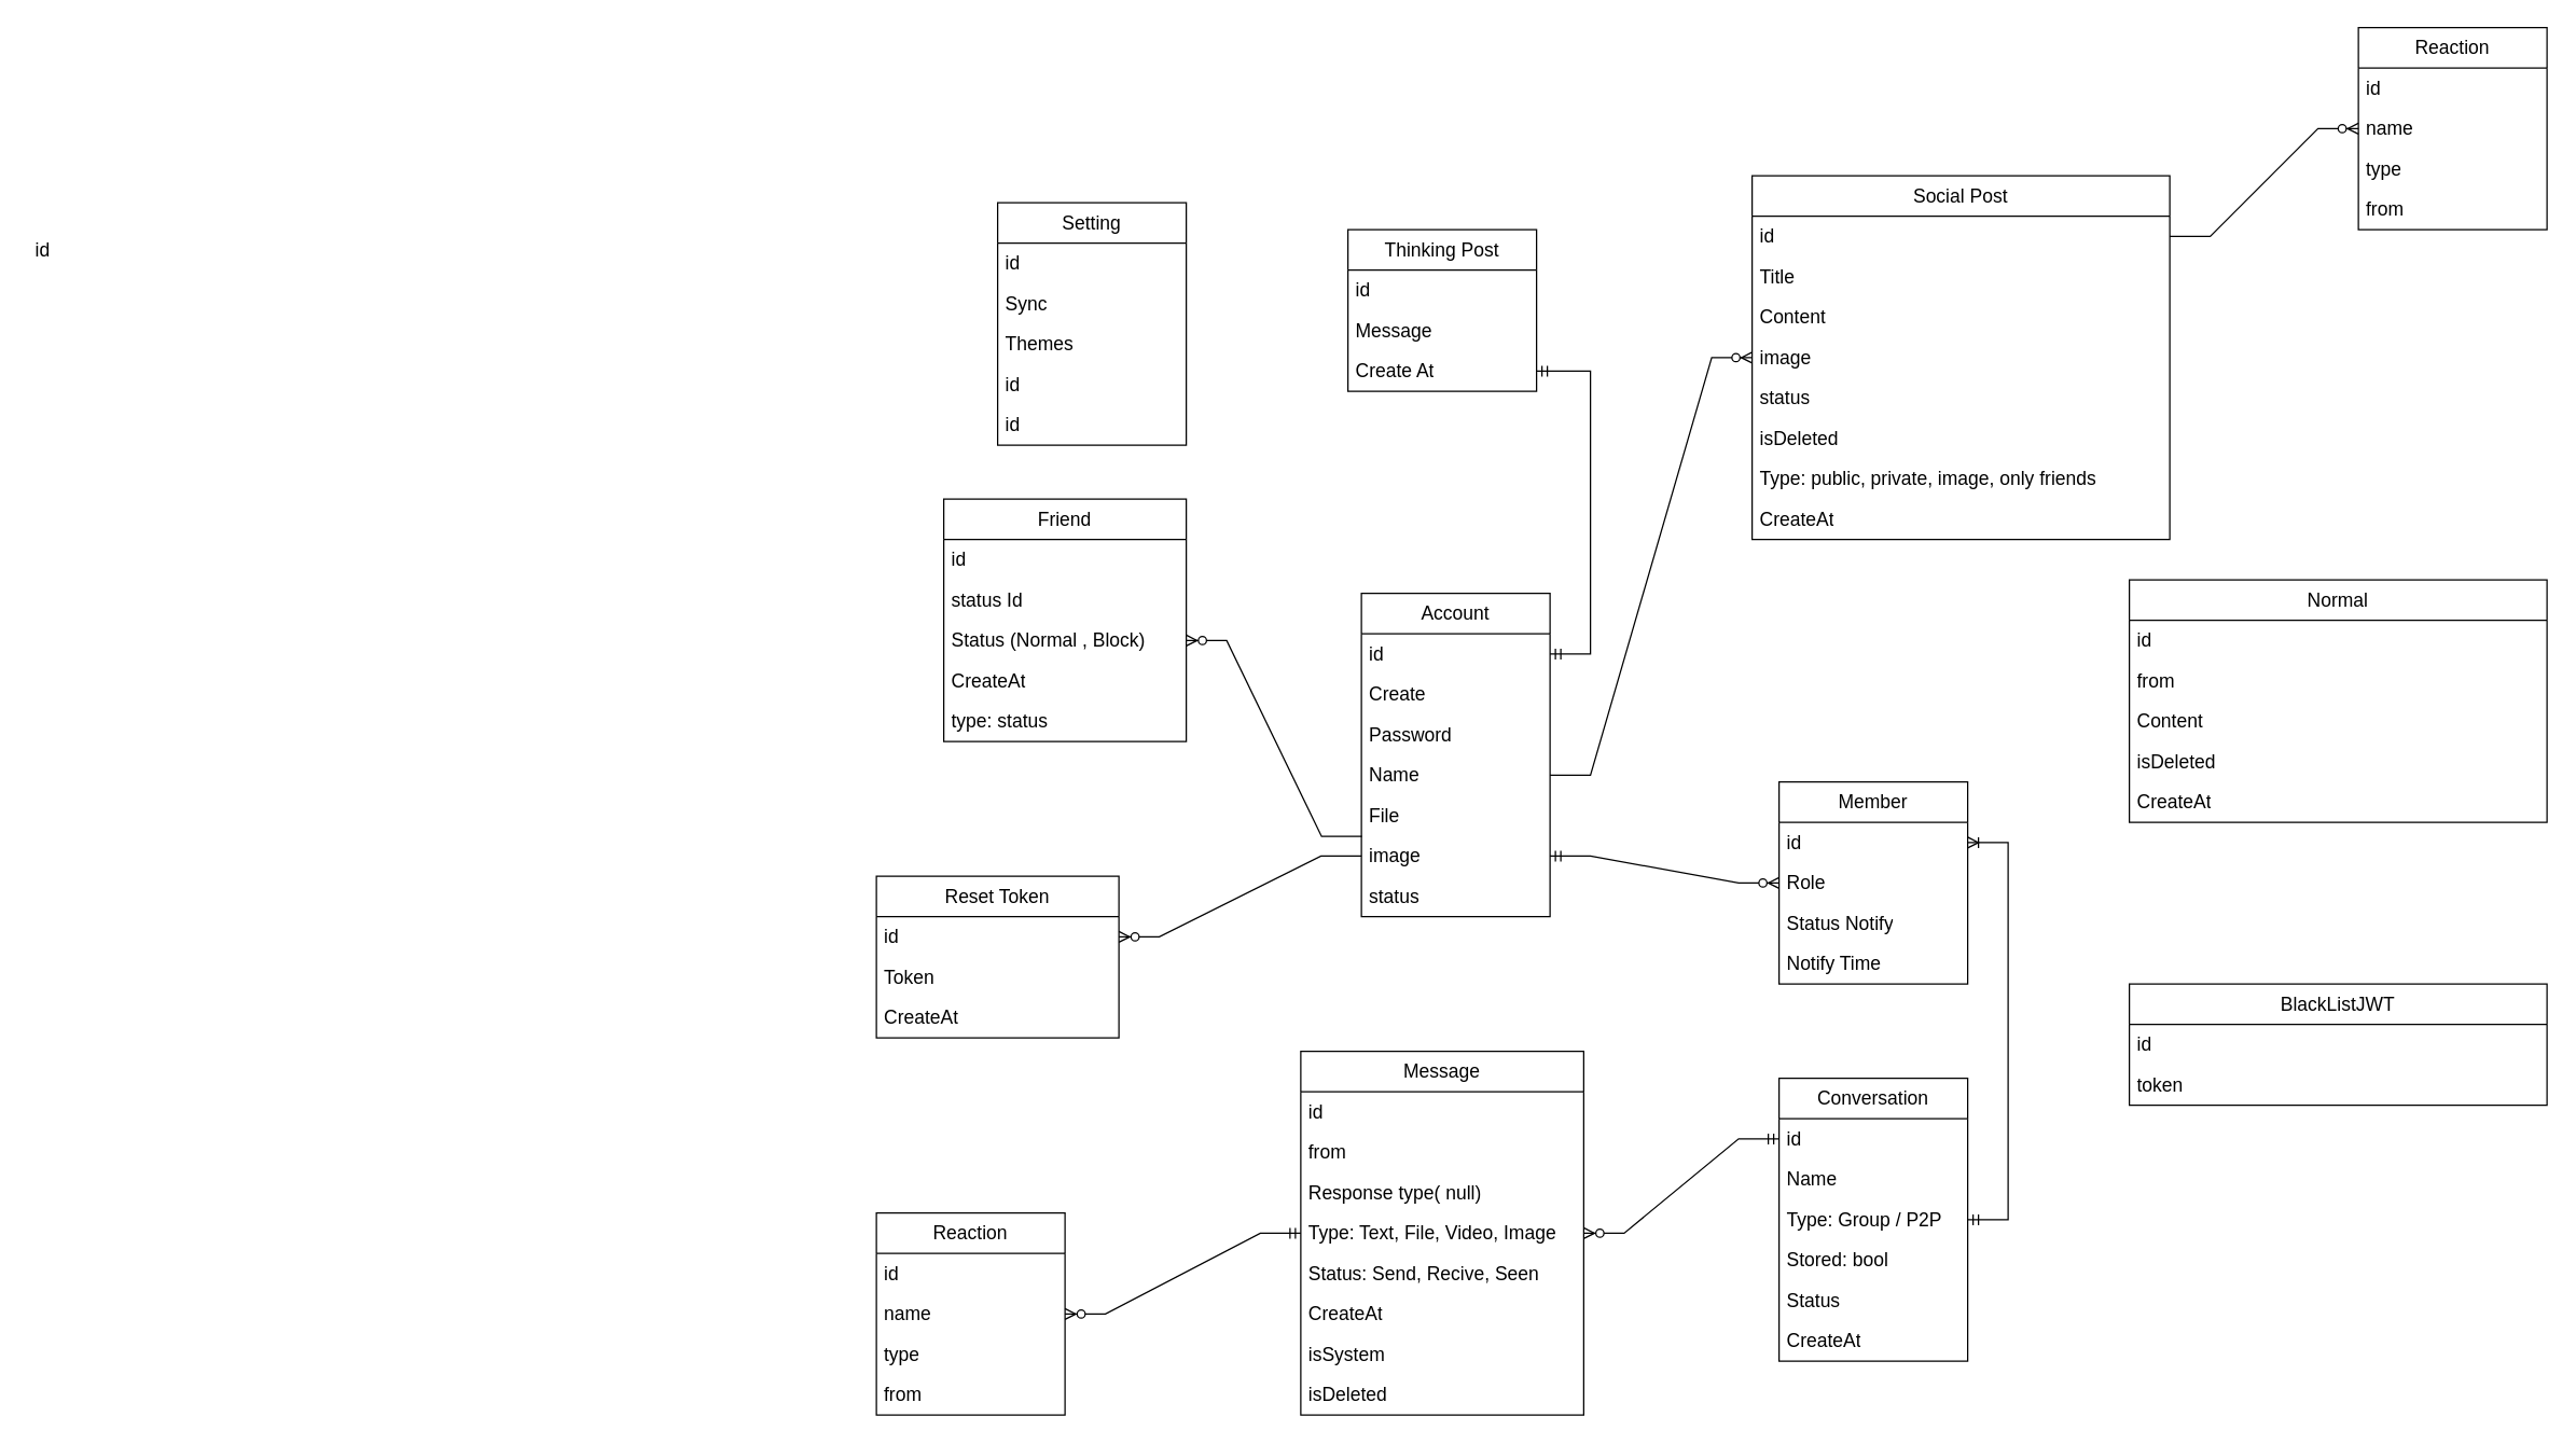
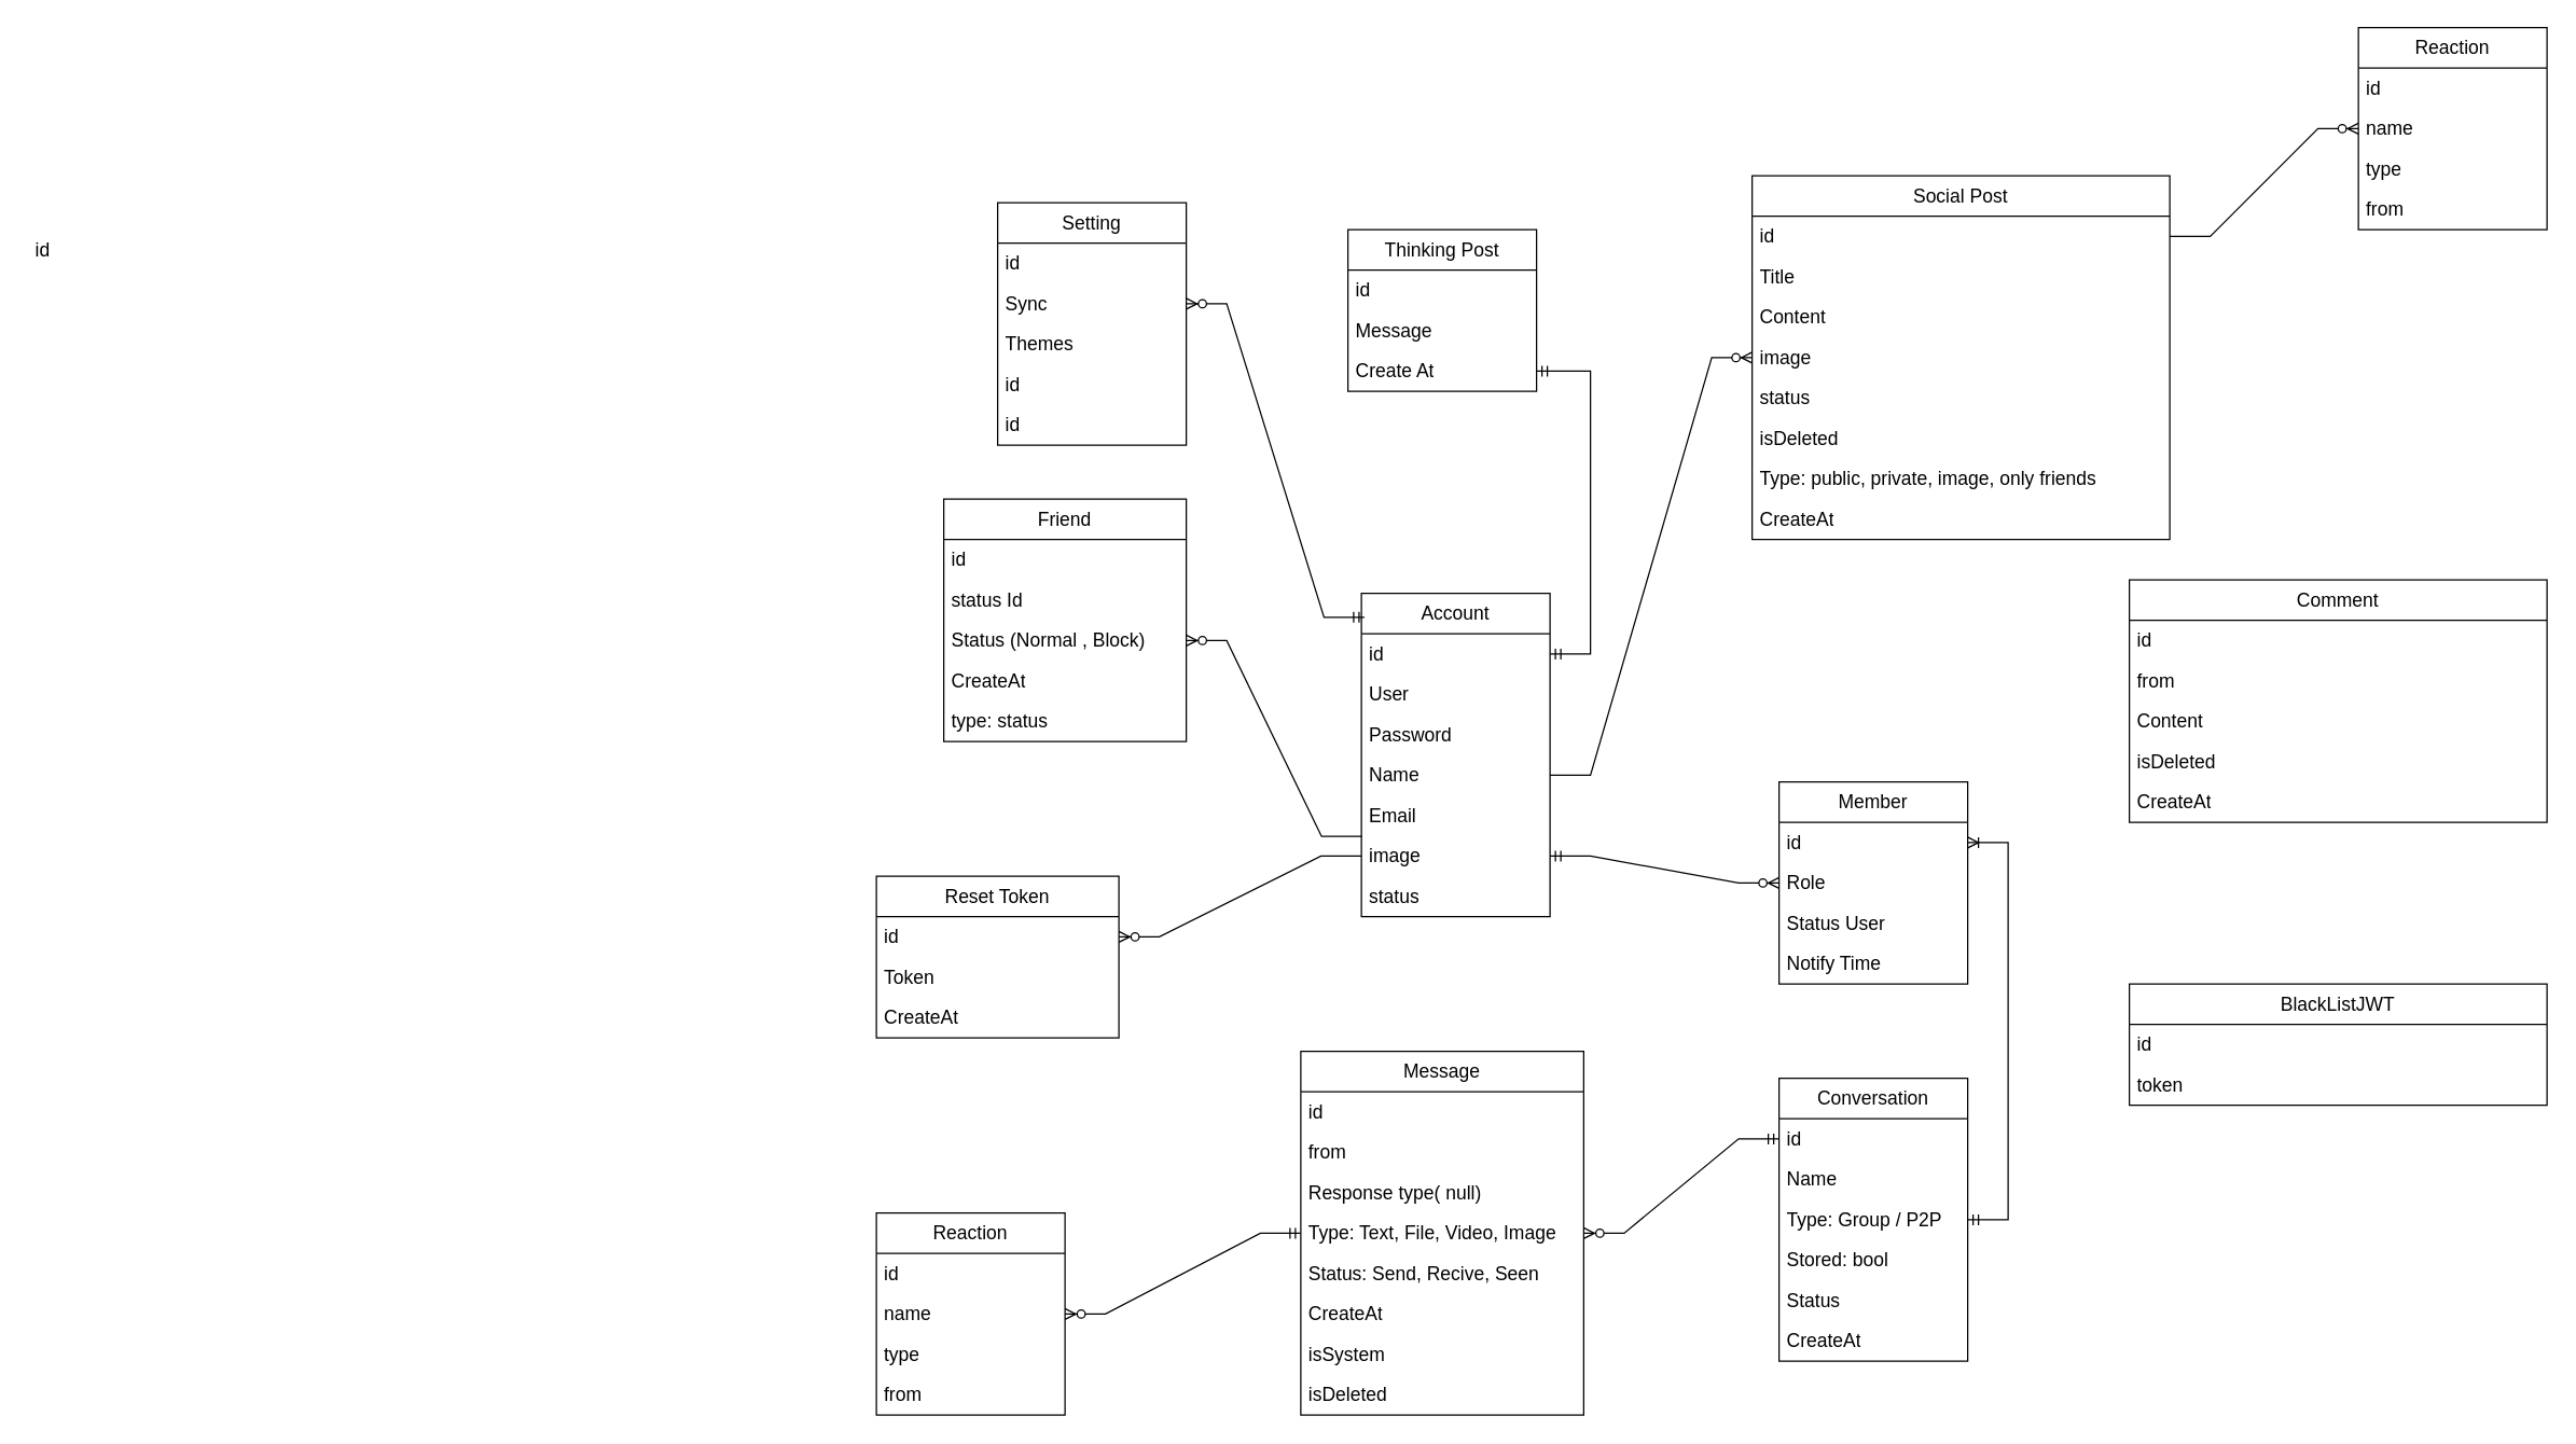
+ <mxCell id="58" value="" style="edgeStyle=entityRelationEdgeStyle;fontSize=12;html=1;endArrow=ERzeroToMany;startArrow=ERmandOne;rounded=0;exitX=0.016;exitY=0.074;exitDx=0;exitDy=0;exitPerimeter=0;" parent="1" source="2" target="38" edge="1"><mxGeometry width="100" height="100" relative="1" as="geometry"><mxPoint x="930" y="440" as="sourcePoint" /><mxPoint x="1010" y="268" as="targetPoint" /></mxGeometry></mxCell>
- <mxCell id="70" value="Normal" style="swimlane;fontStyle=0;childLayout=stackLayout;horizontal=1;startSize=30;horizontalStack=0;resizeParent=1;resizeParentMax=0;resizeLast=0;collapsible=1;marginBottom=0;whiteSpace=wrap;html=1;fontSize=14;" parent="1" vertex="1"><mxGeometry x="1580" y="430" width="310" height="180" as="geometry" /></mxCell>
+ <mxCell id="70" value="Comment" style="swimlane;fontStyle=0;childLayout=stackLayout;horizontal=1;startSize=30;horizontalStack=0;resizeParent=1;resizeParentMax=0;resizeLast=0;collapsible=1;marginBottom=0;whiteSpace=wrap;html=1;fontSize=14;" parent="1" vertex="1"><mxGeometry x="1580" y="430" width="310" height="180" as="geometry" /></mxCell>
- <mxCell id="4" value="Create" style="text;strokeColor=none;fillColor=none;align=left;verticalAlign=middle;spacingLeft=4;spacingRight=4;overflow=hidden;points=[[0,0.5],[1,0.5]];portConstraint=eastwest;rotatable=0;whiteSpace=wrap;html=1;fontSize=14;" parent="2" vertex="1"><mxGeometry y="60" width="140" height="30" as="geometry" /></mxCell>
+ <mxCell id="4" value="User" style="text;strokeColor=none;fillColor=none;align=left;verticalAlign=middle;spacingLeft=4;spacingRight=4;overflow=hidden;points=[[0,0.5],[1,0.5]];portConstraint=eastwest;rotatable=0;whiteSpace=wrap;html=1;fontSize=14;" parent="2" vertex="1"><mxGeometry y="60" width="140" height="30" as="geometry" /></mxCell>
- <mxCell id="7" value="File" style="text;strokeColor=none;fillColor=none;align=left;verticalAlign=middle;spacingLeft=4;spacingRight=4;overflow=hidden;points=[[0,0.5],[1,0.5]];portConstraint=eastwest;rotatable=0;whiteSpace=wrap;html=1;fontSize=14;" parent="2" vertex="1"><mxGeometry y="150" width="140" height="30" as="geometry" /></mxCell>
+ <mxCell id="7" value="Email" style="text;strokeColor=none;fillColor=none;align=left;verticalAlign=middle;spacingLeft=4;spacingRight=4;overflow=hidden;points=[[0,0.5],[1,0.5]];portConstraint=eastwest;rotatable=0;whiteSpace=wrap;html=1;fontSize=14;" parent="2" vertex="1"><mxGeometry y="150" width="140" height="30" as="geometry" /></mxCell>
- <mxCell id="20" value="Status Notify" style="text;strokeColor=none;fillColor=none;align=left;verticalAlign=middle;spacingLeft=4;spacingRight=4;overflow=hidden;points=[[0,0.5],[1,0.5]];portConstraint=eastwest;rotatable=0;whiteSpace=wrap;html=1;fontSize=14;" parent="17" vertex="1"><mxGeometry y="90" width="140" height="30" as="geometry" /></mxCell>
+ <mxCell id="20" value="Status User" style="text;strokeColor=none;fillColor=none;align=left;verticalAlign=middle;spacingLeft=4;spacingRight=4;overflow=hidden;points=[[0,0.5],[1,0.5]];portConstraint=eastwest;rotatable=0;whiteSpace=wrap;html=1;fontSize=14;" parent="17" vertex="1"><mxGeometry y="90" width="140" height="30" as="geometry" /></mxCell>
